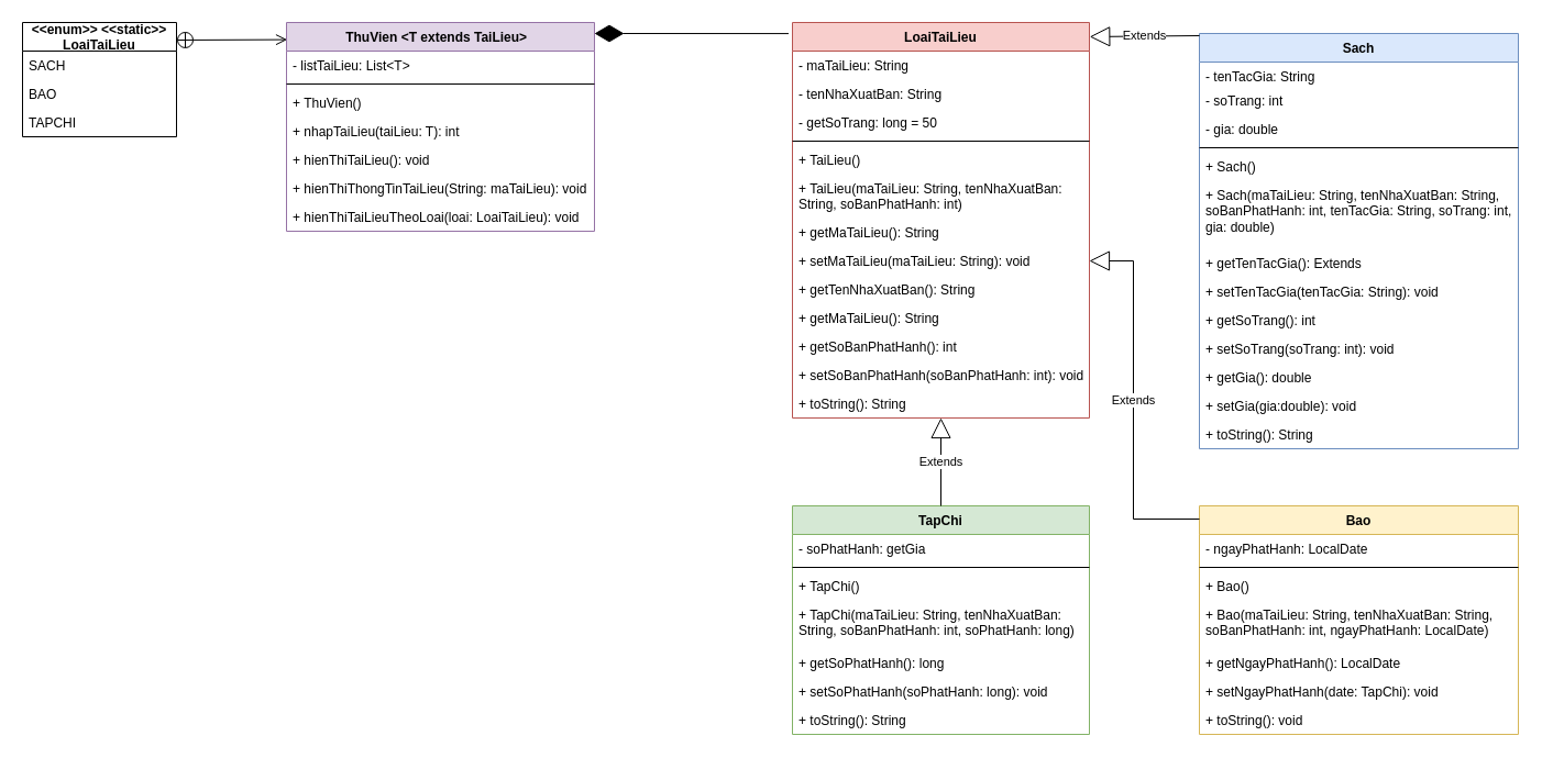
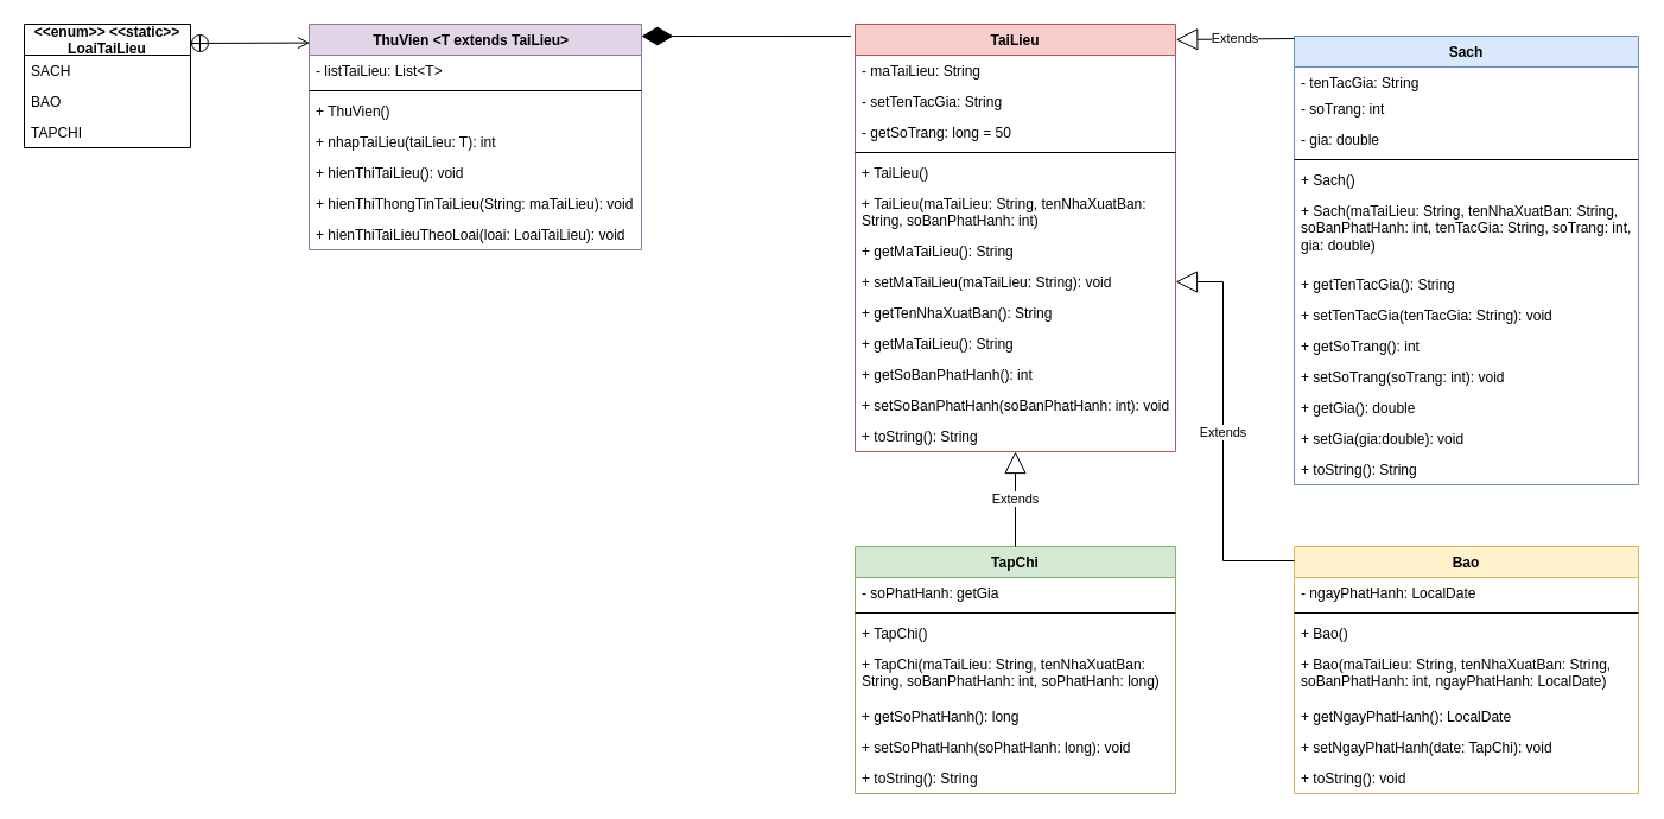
- <mxCell id="2" value="LoaiTaiLieu&#10;" style="swimlane;fontStyle=1;align=center;verticalAlign=top;childLayout=stackLayout;horizontal=1;startSize=26;horizontalStack=0;resizeParent=1;resizeParentMax=0;resizeLast=0;collapsible=1;marginBottom=0;fillColor=#f8cecc;strokeColor=#b85450;" parent="1" vertex="1"><mxGeometry x="720" y="20" width="270" height="360" as="geometry" /></mxCell>
+ <mxCell id="2" value="TaiLieu&#10;" style="swimlane;fontStyle=1;align=center;verticalAlign=top;childLayout=stackLayout;horizontal=1;startSize=26;horizontalStack=0;resizeParent=1;resizeParentMax=0;resizeLast=0;collapsible=1;marginBottom=0;fillColor=#f8cecc;strokeColor=#b85450;" parent="1" vertex="1"><mxGeometry x="720" y="20" width="270" height="360" as="geometry" /></mxCell>
- <mxCell id="4" value="- tenNhaXuatBan: String" style="text;strokeColor=none;fillColor=none;align=left;verticalAlign=top;spacingLeft=4;spacingRight=4;overflow=hidden;rotatable=0;points=[[0,0.5],[1,0.5]];portConstraint=eastwest;" parent="2" vertex="1"><mxGeometry y="52" width="270" height="26" as="geometry" /></mxCell>
+ <mxCell id="4" value="- setTenTacGia: String" style="text;strokeColor=none;fillColor=none;align=left;verticalAlign=top;spacingLeft=4;spacingRight=4;overflow=hidden;rotatable=0;points=[[0,0.5],[1,0.5]];portConstraint=eastwest;" parent="2" vertex="1"><mxGeometry y="52" width="270" height="26" as="geometry" /></mxCell>
- <mxCell id="23" value="+ getTenTacGia(): Extends" style="text;strokeColor=none;fillColor=none;align=left;verticalAlign=top;spacingLeft=4;spacingRight=4;overflow=hidden;rotatable=0;points=[[0,0.5],[1,0.5]];portConstraint=eastwest;html=0;" parent="16" vertex="1"><mxGeometry y="196" width="290" height="26" as="geometry" /></mxCell>
+ <mxCell id="23" value="+ getTenTacGia(): String" style="text;strokeColor=none;fillColor=none;align=left;verticalAlign=top;spacingLeft=4;spacingRight=4;overflow=hidden;rotatable=0;points=[[0,0.5],[1,0.5]];portConstraint=eastwest;html=0;" parent="16" vertex="1"><mxGeometry y="196" width="290" height="26" as="geometry" /></mxCell>
